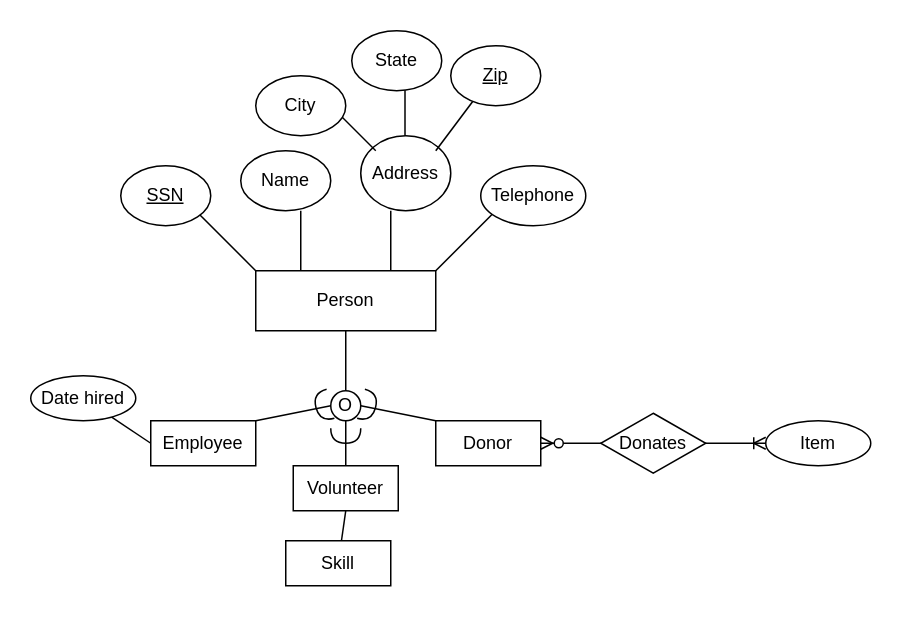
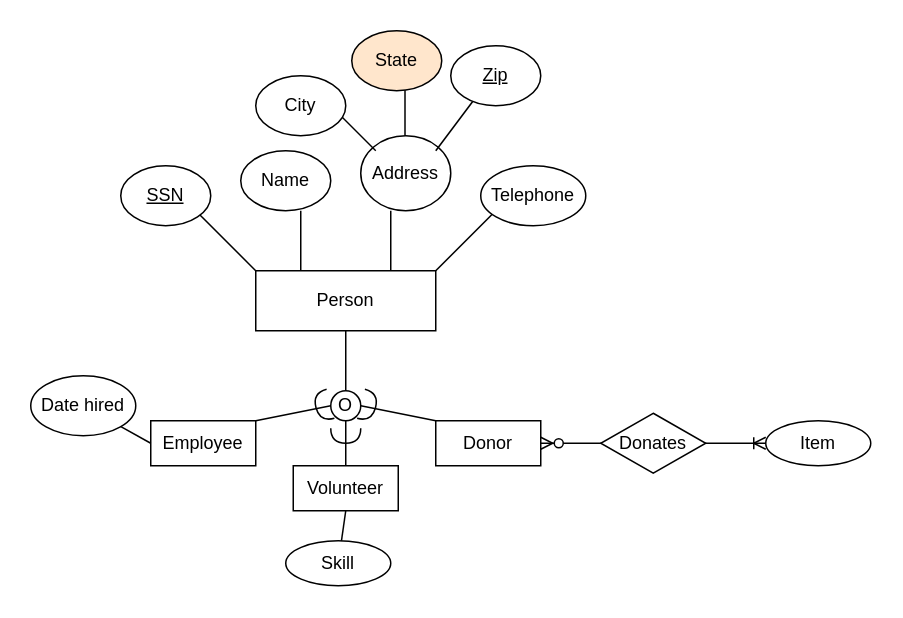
- <mxCell id="16" value="State" style="ellipse;whiteSpace=wrap;html=1;" vertex="1" parent="1"><mxGeometry x="234" y="20" width="60" height="40" as="geometry" /></mxCell>
+ <mxCell id="16" value="State" style="ellipse;whiteSpace=wrap;html=1;fillColor=#ffe6cc;" vertex="1" parent="1"><mxGeometry x="234" y="20" width="60" height="40" as="geometry" /></mxCell>
- <mxCell id="29" value="Date hired" style="ellipse;whiteSpace=wrap;html=1;" vertex="1" parent="1"><mxGeometry x="20" y="250" width="70" height="30" as="geometry" /></mxCell>
+ <mxCell id="29" value="Date hired" style="ellipse;whiteSpace=wrap;html=1;" vertex="1" parent="1"><mxGeometry x="20" y="250" width="70" height="40" as="geometry" /></mxCell>
- <mxCell id="31" value="Skill" style="whiteSpace=wrap;html=1;rounded=0;" vertex="1" parent="1"><mxGeometry x="190" y="360" width="70" height="30" as="geometry" /></mxCell>
+ <mxCell id="31" value="Skill" style="ellipse;whiteSpace=wrap;html=1;" vertex="1" parent="1"><mxGeometry x="190" y="360" width="70" height="30" as="geometry" /></mxCell>
